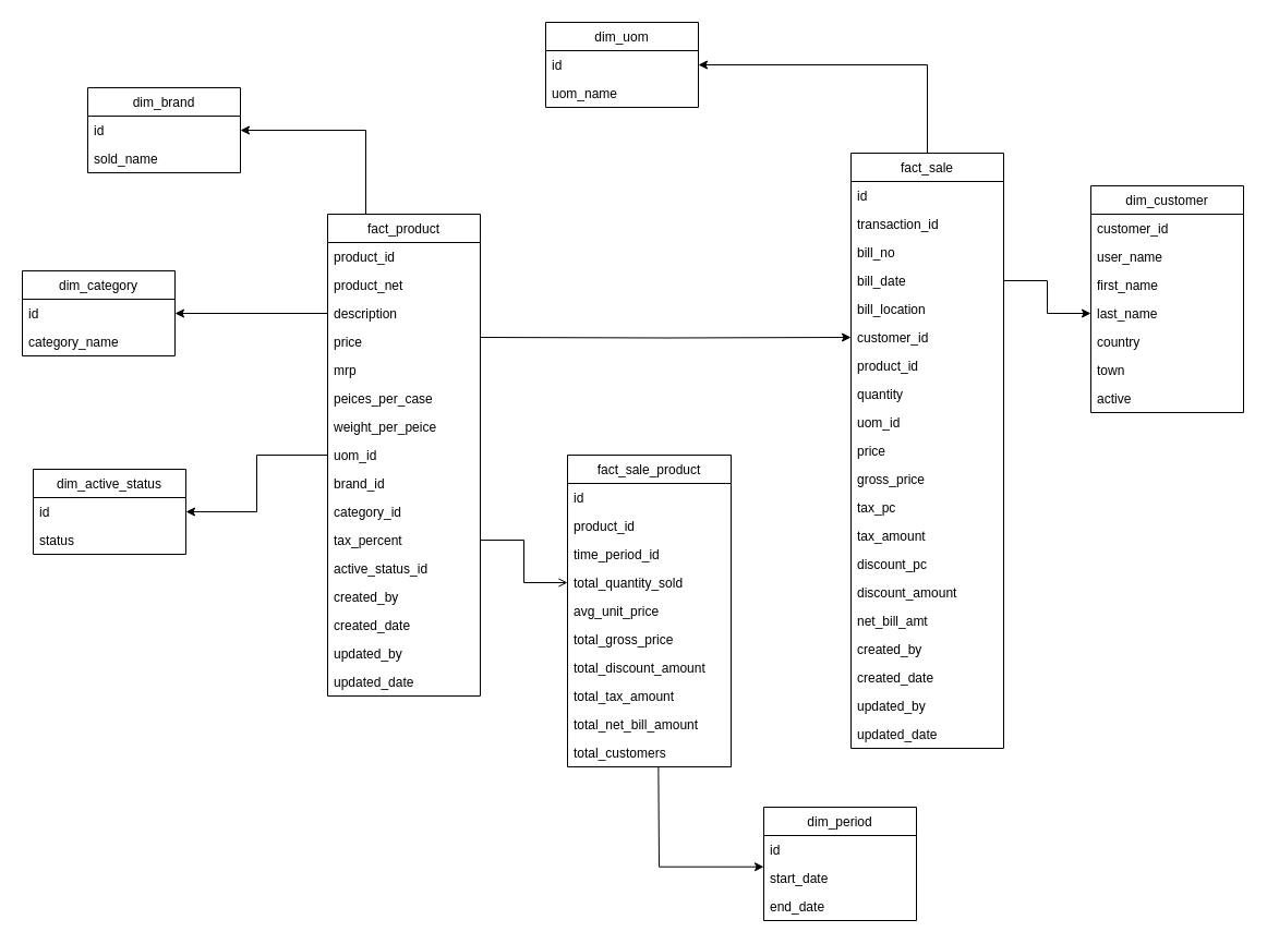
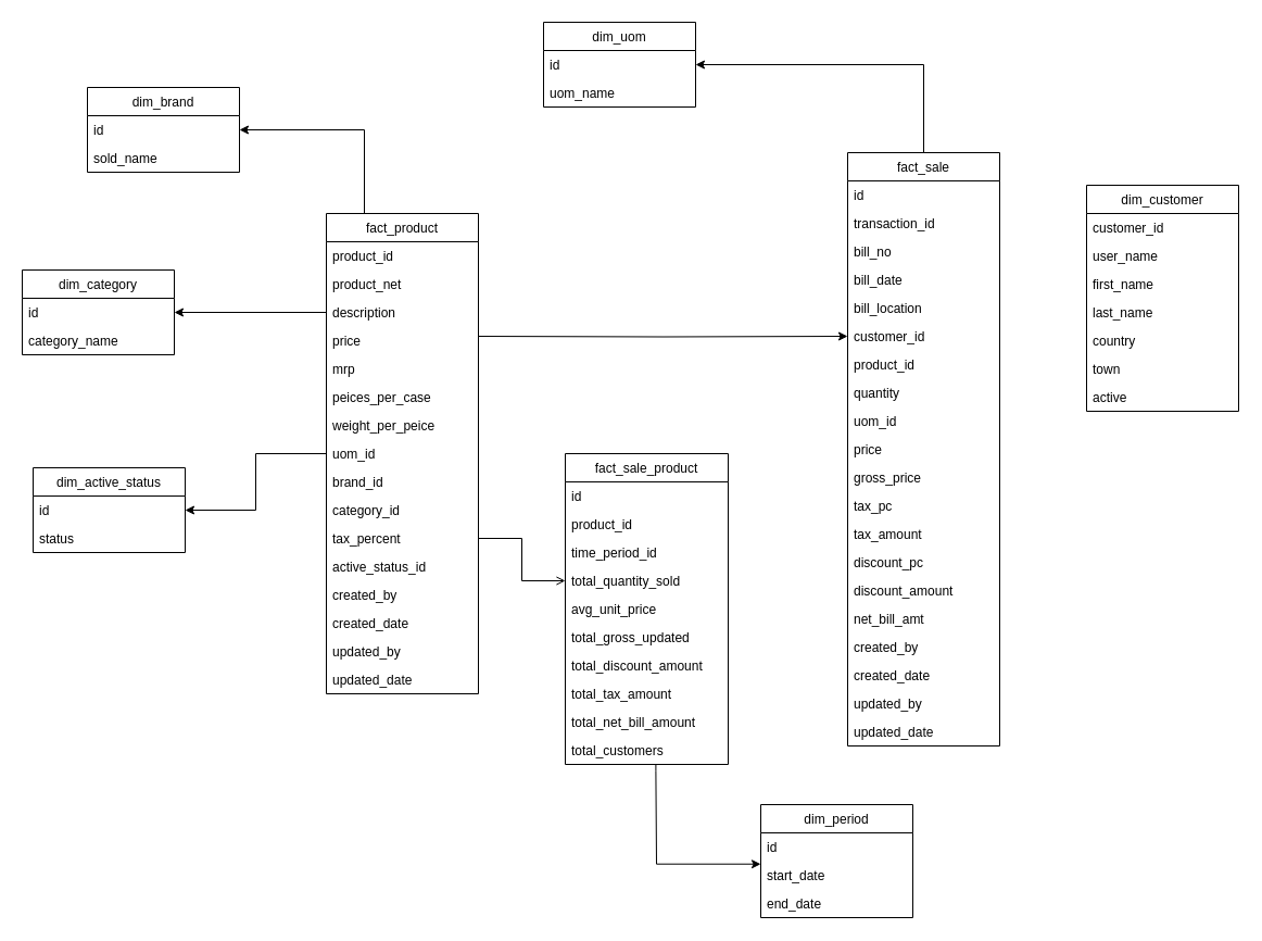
- <mxCell id="63" style="edgeStyle=orthogonalEdgeStyle;rounded=0;orthogonalLoop=1;jettySize=auto;html=1;entryX=0;entryY=0.5;entryDx=0;entryDy=0;" parent="1" source="37" target="58" edge="1"><mxGeometry relative="1" as="geometry" /></mxCell>
- <mxCell id="72" value="total_gross_price" style="text;strokeColor=none;fillColor=none;align=left;verticalAlign=top;spacingLeft=4;spacingRight=4;overflow=hidden;rotatable=0;points=[[0,0.5],[1,0.5]];portConstraint=eastwest;" parent="66" vertex="1"><mxGeometry y="156" width="150" height="26" as="geometry" /></mxCell>
+ <mxCell id="72" value="total_gross_updated" style="text;strokeColor=none;fillColor=none;align=left;verticalAlign=top;spacingLeft=4;spacingRight=4;overflow=hidden;rotatable=0;points=[[0,0.5],[1,0.5]];portConstraint=eastwest;" parent="66" vertex="1"><mxGeometry y="156" width="150" height="26" as="geometry" /></mxCell>
